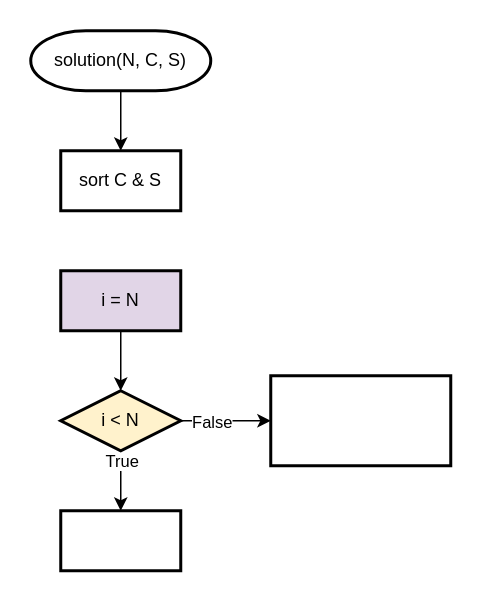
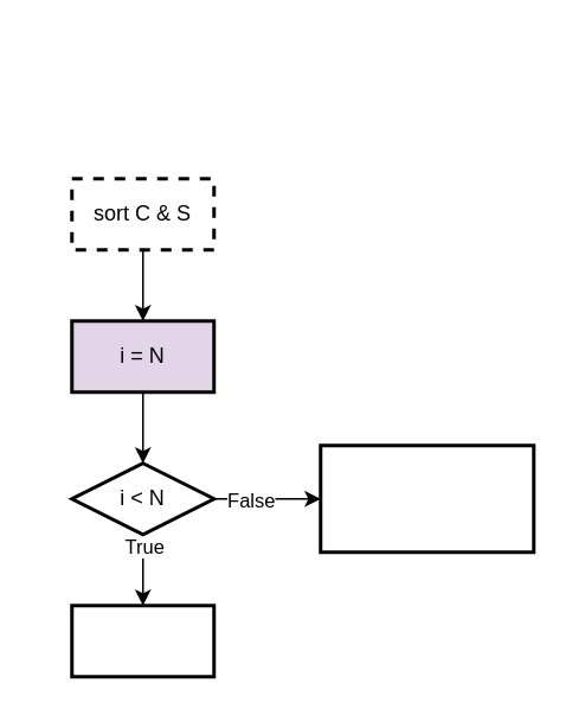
- <mxCell id="3" value="solution(N, C, S)" style="strokeWidth=2;html=1;shape=mxgraph.flowchart.terminator;whiteSpace=wrap;" parent="1" vertex="1"><mxGeometry x="20" y="20" width="120" height="40" as="geometry" /></mxCell>
- <mxCell id="2" value="" style="edgeStyle=orthogonalEdgeStyle;rounded=0;orthogonalLoop=1;jettySize=auto;html=1;" parent="1" source="3" target="14" edge="1"><mxGeometry relative="1" as="geometry" /></mxCell>
- <mxCell id="14" value="sort C &amp;amp; S" style="whiteSpace=wrap;html=1;strokeWidth=2;" parent="1" vertex="1"><mxGeometry x="40" y="100" width="80" height="40" as="geometry" /></mxCell>
+ <mxCell id="14" value="sort C &amp;amp; S" style="whiteSpace=wrap;html=1;strokeWidth=2;dashed=1;" parent="1" vertex="1"><mxGeometry x="40" y="100" width="80" height="40" as="geometry" /></mxCell>
+ <mxCell id="13" value="" style="edgeStyle=orthogonalEdgeStyle;rounded=0;orthogonalLoop=1;jettySize=auto;html=1;" parent="1" source="14" target="11" edge="1"><mxGeometry relative="1" as="geometry" /></mxCell>
- <mxCell id="8" value="i &amp;lt; N" style="rhombus;whiteSpace=wrap;html=1;strokeWidth=2;fillColor=#fff2cc;" parent="1" vertex="1"><mxGeometry x="40" y="260" width="80" height="40" as="geometry" /></mxCell>
+ <mxCell id="8" value="i &amp;lt; N" style="rhombus;whiteSpace=wrap;html=1;strokeWidth=2;" parent="1" vertex="1"><mxGeometry x="40" y="260" width="80" height="40" as="geometry" /></mxCell>
